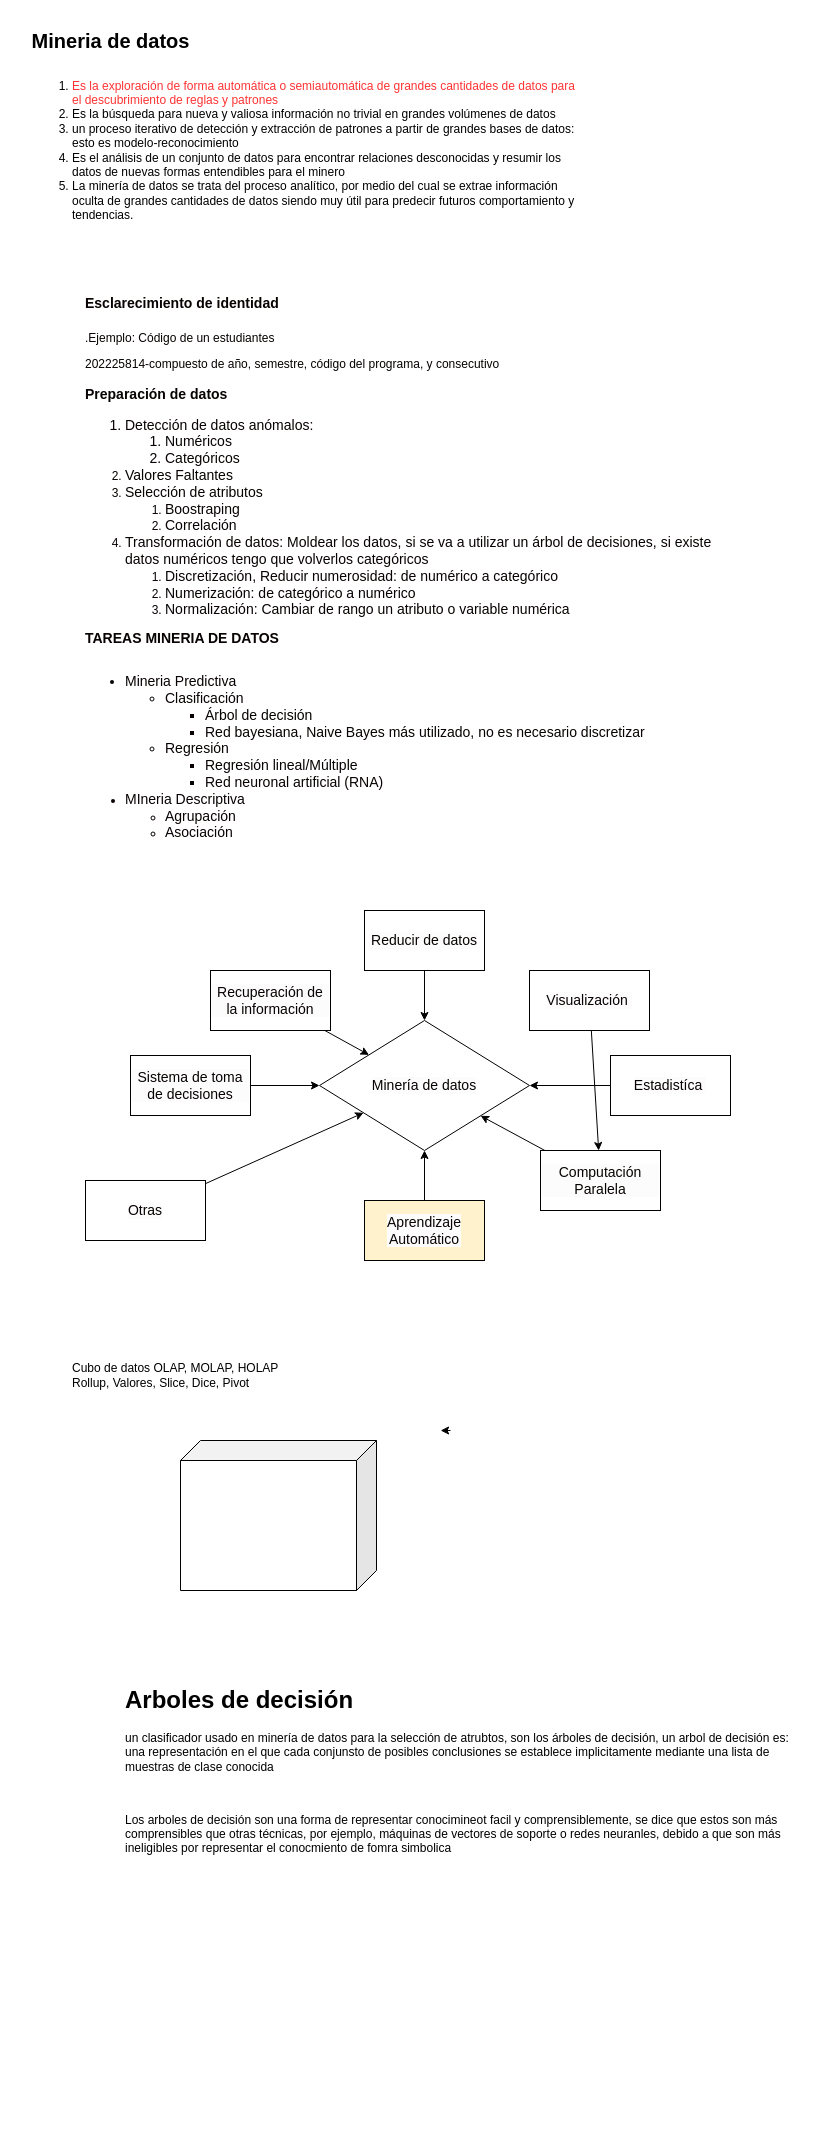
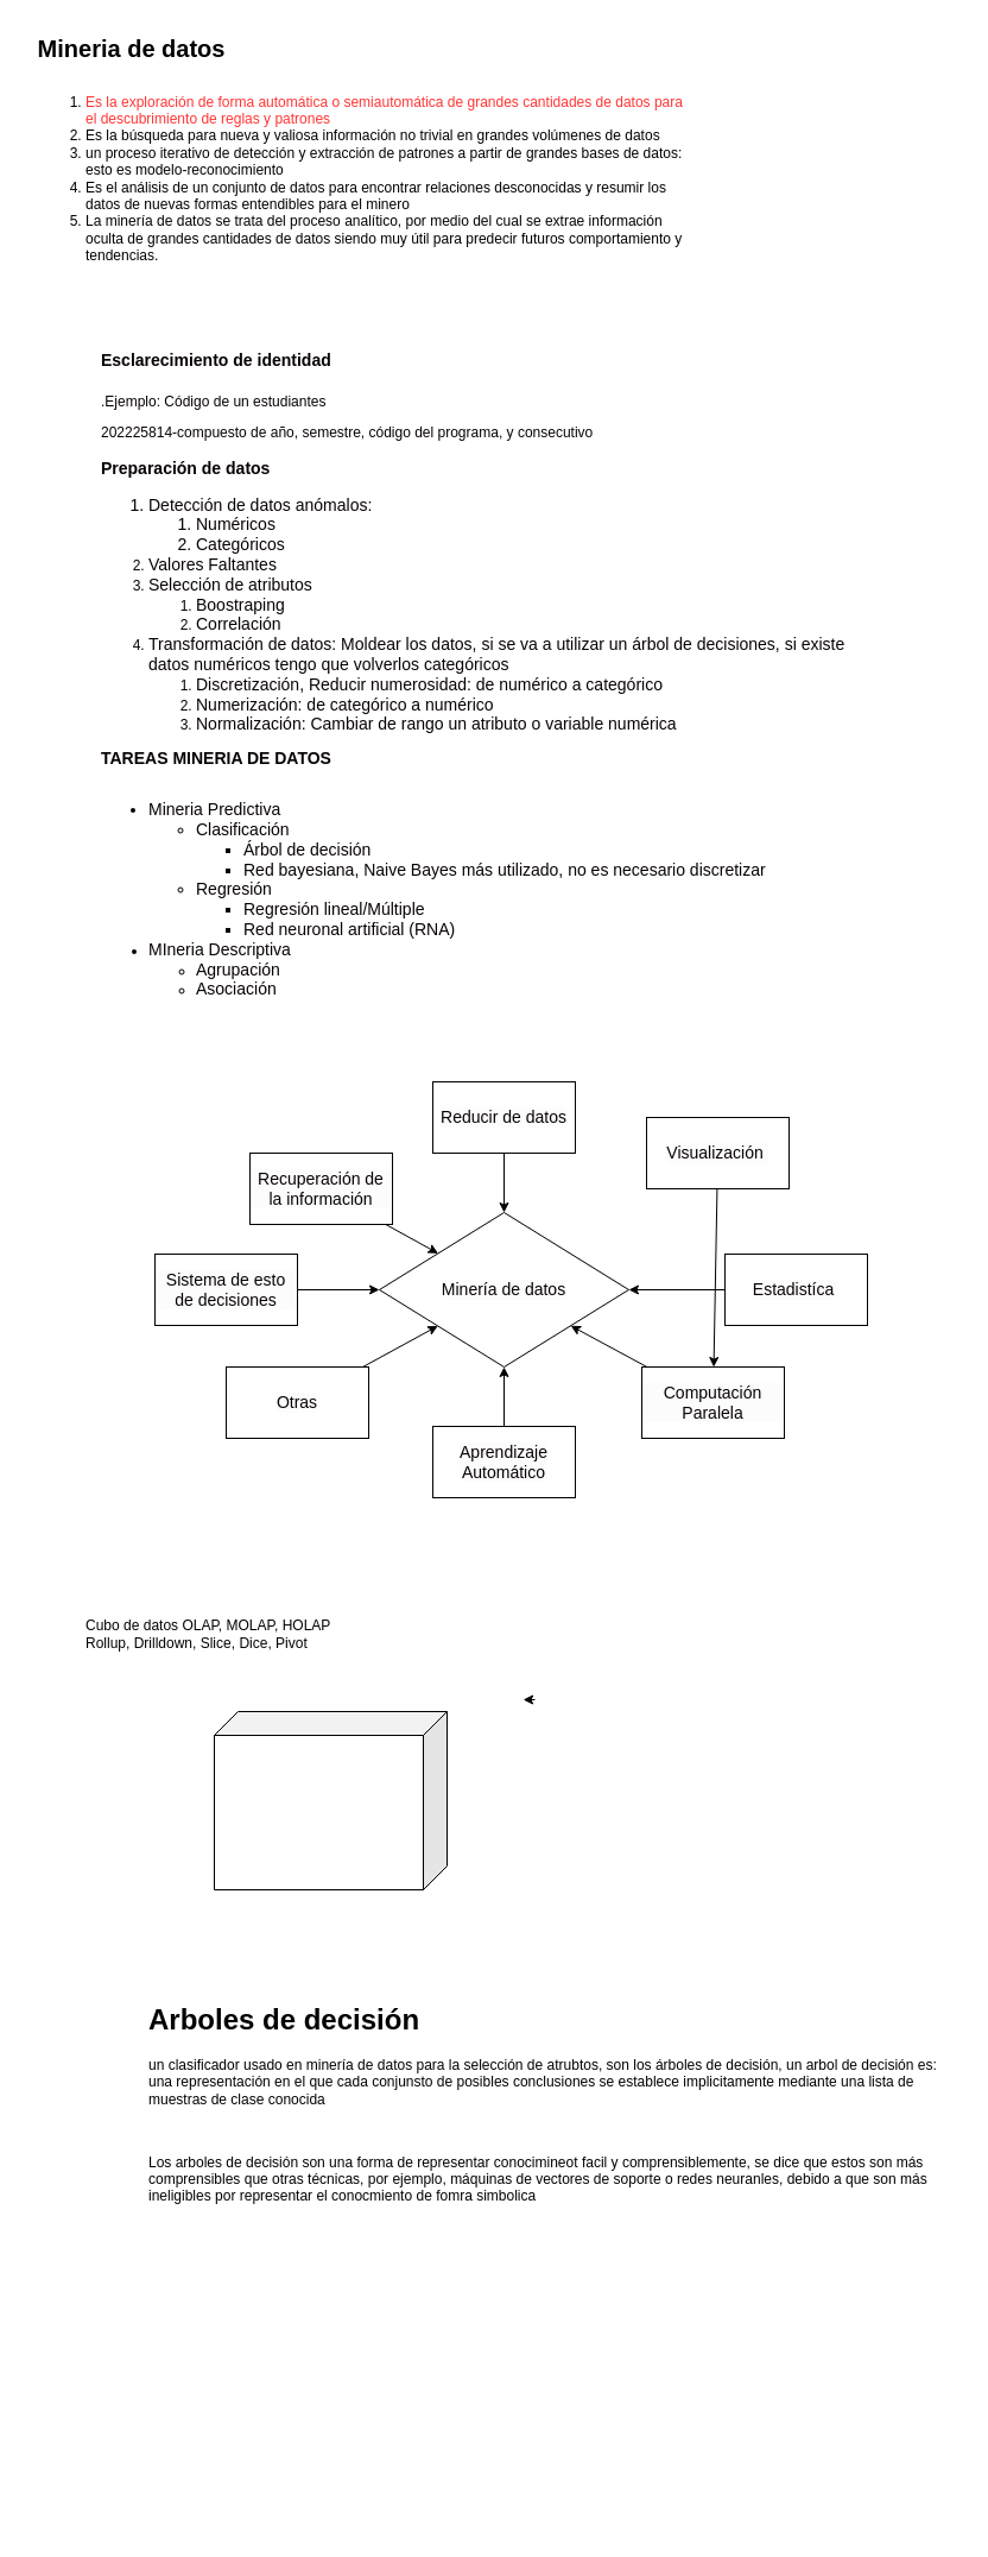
- <mxCell id="9" value="Visualización&amp;nbsp;" style="rounded=0;whiteSpace=wrap;html=1;labelBackgroundColor=#FCFCFC;fontSize=14;fontColor=#080202;" parent="1" vertex="1"><mxGeometry x="529" y="970" width="120" height="60" as="geometry" /></mxCell>
+ <mxCell id="9" value="Visualización&amp;nbsp;" style="rounded=0;whiteSpace=wrap;html=1;labelBackgroundColor=#FCFCFC;fontSize=14;fontColor=#080202;" parent="1" vertex="1"><mxGeometry x="544" y="940" width="120" height="60" as="geometry" /></mxCell>
- <mxCell id="19" value="Sistema de toma de decisiones" style="rounded=0;whiteSpace=wrap;html=1;labelBackgroundColor=#FCFCFC;fontSize=14;fontColor=#080202;" parent="1" vertex="1"><mxGeometry x="130" y="1055" width="120" height="60" as="geometry" /></mxCell>
+ <mxCell id="19" value="Sistema de esto de decisiones" style="rounded=0;whiteSpace=wrap;html=1;labelBackgroundColor=#FCFCFC;fontSize=14;fontColor=#080202;" parent="1" vertex="1"><mxGeometry x="130" y="1055" width="120" height="60" as="geometry" /></mxCell>
- <mxCell id="17" value="Otras" style="rounded=0;whiteSpace=wrap;html=1;labelBackgroundColor=#FCFCFC;fontSize=14;fontColor=#080202;" parent="1" vertex="1"><mxGeometry x="85" y="1180" width="120" height="60" as="geometry" /></mxCell>
+ <mxCell id="17" value="Otras" style="rounded=0;whiteSpace=wrap;html=1;labelBackgroundColor=#FCFCFC;fontSize=14;fontColor=#080202;" parent="1" vertex="1"><mxGeometry x="190" y="1150" width="120" height="60" as="geometry" /></mxCell>
- <mxCell id="15" value="Aprendizaje&lt;br&gt;Automático" style="rounded=0;whiteSpace=wrap;html=1;labelBackgroundColor=#FCFCFC;fontSize=14;fontColor=#080202;fillColor=#fff2cc;" parent="1" vertex="1"><mxGeometry x="364" y="1200" width="120" height="60" as="geometry" /></mxCell>
+ <mxCell id="15" value="Aprendizaje&lt;br&gt;Automático" style="rounded=0;whiteSpace=wrap;html=1;labelBackgroundColor=#FCFCFC;fontSize=14;fontColor=#080202;" parent="1" vertex="1"><mxGeometry x="364" y="1200" width="120" height="60" as="geometry" /></mxCell>
- <mxCell id="22" value="Cubo de datos OLAP, MOLAP, HOLAP&lt;br&gt;Rollup, Valores, Slice, Dice, Pivot" style="text;html=1;strokeColor=none;fillColor=none;align=left;verticalAlign=middle;whiteSpace=wrap;rounded=0;" parent="1" vertex="1"><mxGeometry x="70" y="1320" width="380" height="110" as="geometry" /></mxCell>
+ <mxCell id="22" value="Cubo de datos OLAP, MOLAP, HOLAP&lt;br&gt;Rollup, Drilldown, Slice, Dice, Pivot" style="text;html=1;strokeColor=none;fillColor=none;align=left;verticalAlign=middle;whiteSpace=wrap;rounded=0;" parent="1" vertex="1"><mxGeometry x="70" y="1320" width="380" height="110" as="geometry" /></mxCell>
